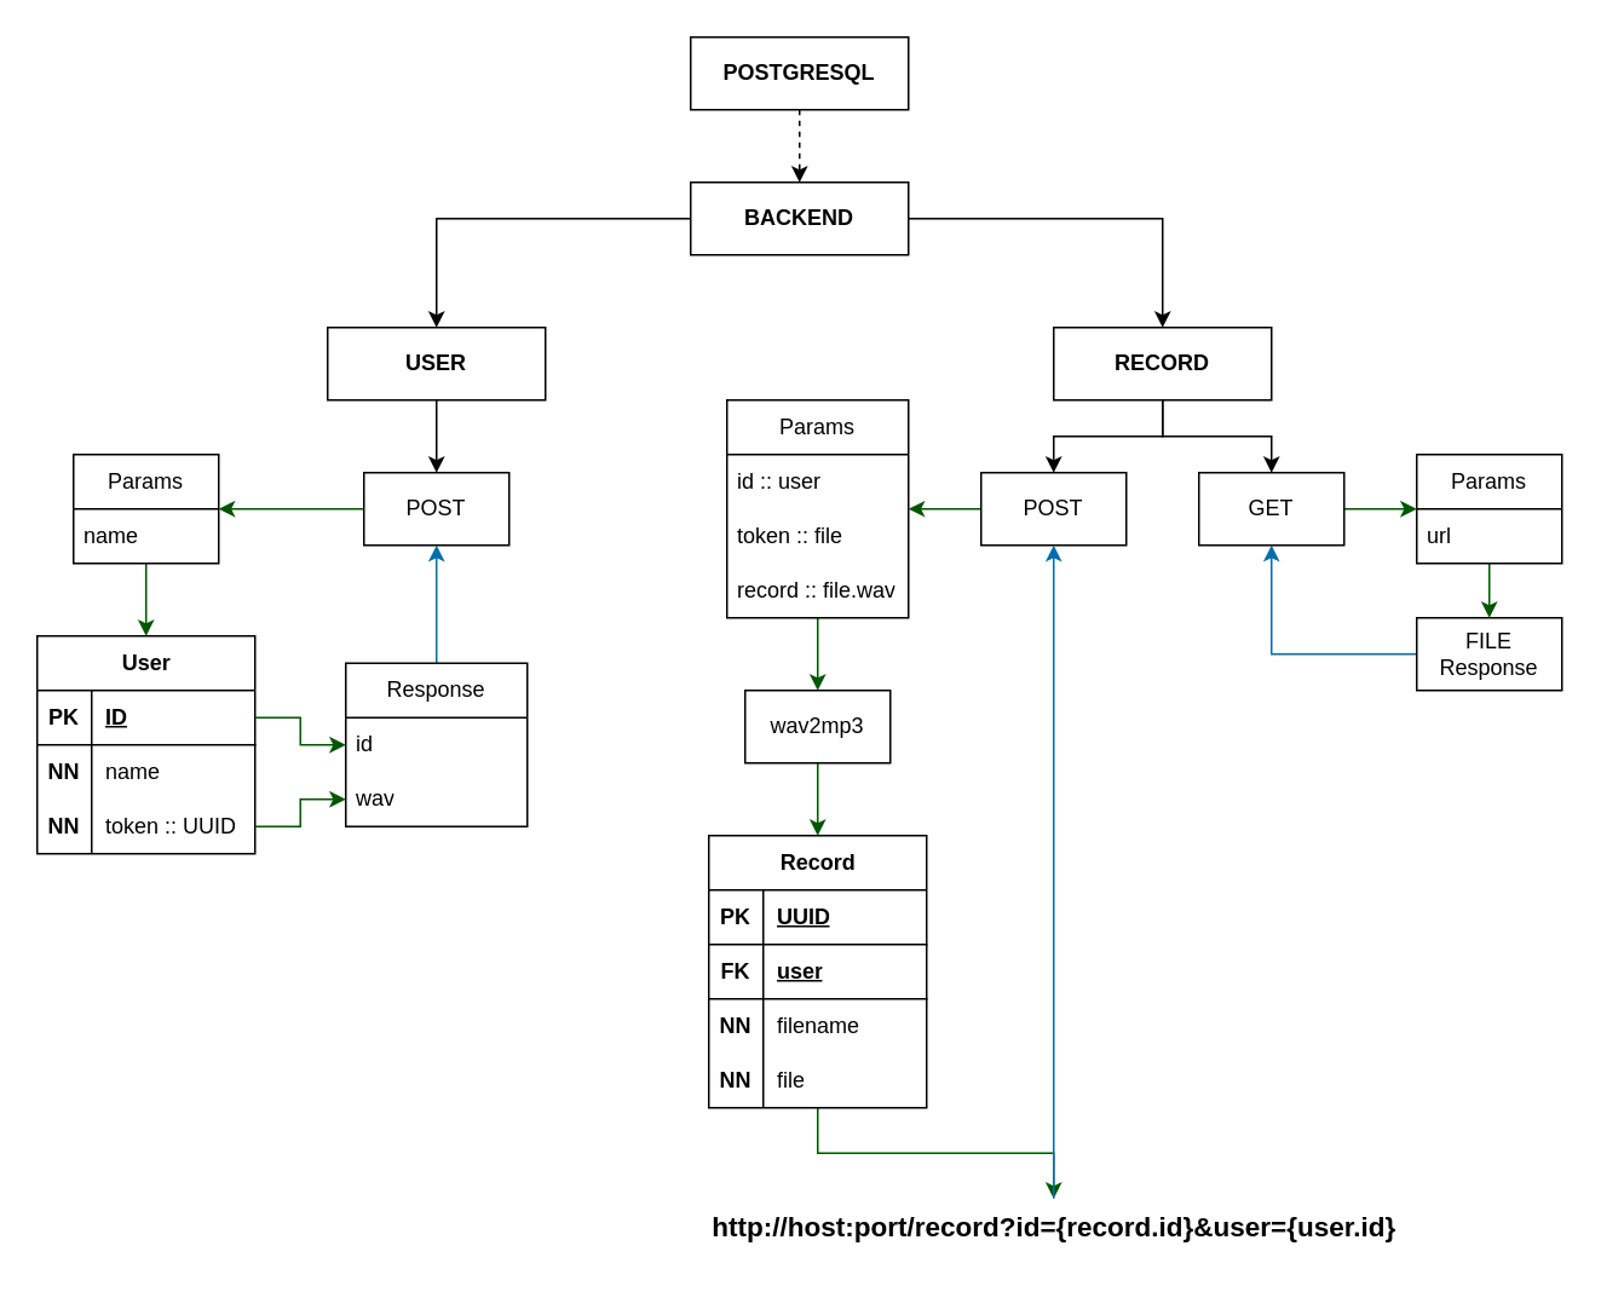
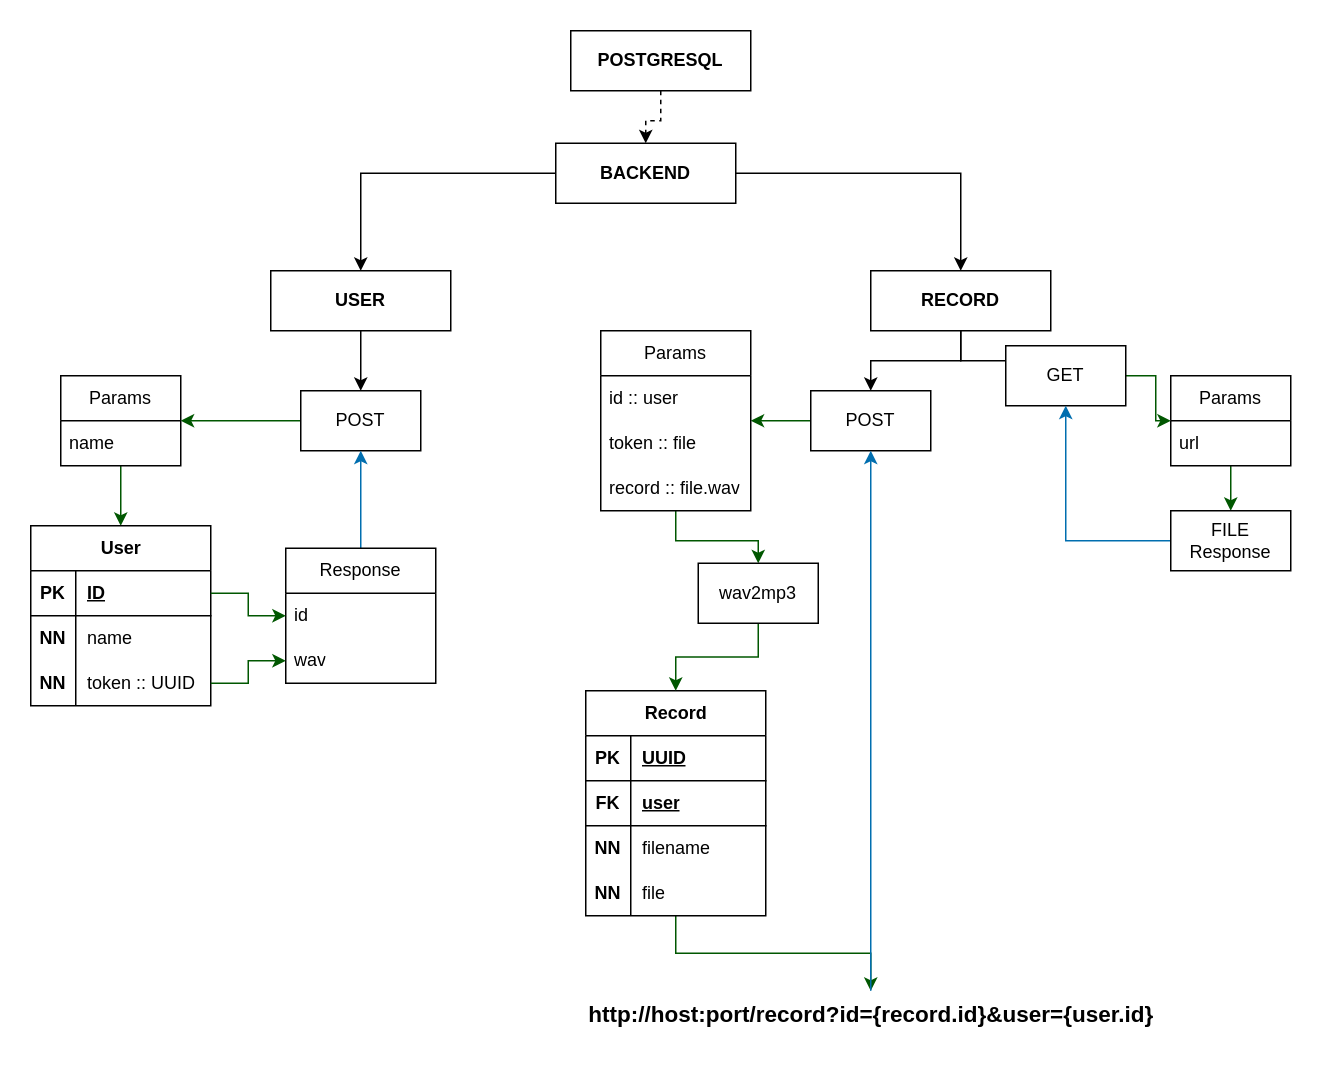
- <mxCell id="4" value="&lt;b&gt;BACKEND&lt;/b&gt;" style="whiteSpace=wrap;html=1;" parent="1" vertex="1"><mxGeometry x="380" y="100" width="120" height="40" as="geometry" /></mxCell>
+ <mxCell id="4" value="&lt;b&gt;BACKEND&lt;/b&gt;" style="whiteSpace=wrap;html=1;" parent="1" vertex="1"><mxGeometry x="370" y="95" width="120" height="40" as="geometry" /></mxCell>
- <mxCell id="57" value="GET" style="whiteSpace=wrap;html=1;" parent="1" vertex="1"><mxGeometry x="660" y="260" width="80" height="40" as="geometry" /></mxCell>
+ <mxCell id="57" value="GET" style="whiteSpace=wrap;html=1;" parent="1" vertex="1"><mxGeometry x="670" y="230" width="80" height="40" as="geometry" /></mxCell>
- <mxCell id="53" value="wav2mp3" style="whiteSpace=wrap;html=1;" parent="1" vertex="1"><mxGeometry x="410" y="380" width="80" height="40" as="geometry" /></mxCell>
+ <mxCell id="53" value="wav2mp3" style="whiteSpace=wrap;html=1;" parent="1" vertex="1"><mxGeometry x="465" y="375" width="80" height="40" as="geometry" /></mxCell>
